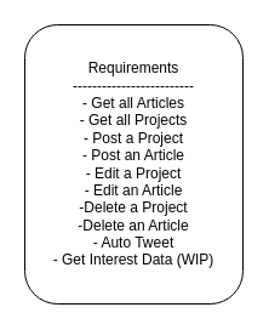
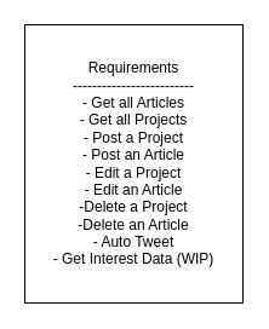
- <mxCell id="2" value="Requirements&lt;br&gt;-------------------------&lt;br&gt;- Get all Articles&lt;br&gt;- Get all Projects&lt;br&gt;- Post a Project&lt;br&gt;- Post an Article&lt;br&gt;- Edit a Project&lt;br&gt;- Edit an Article&lt;br&gt;-Delete a Project&lt;br&gt;-Delete an Article&lt;br&gt;- Auto Tweet&lt;br&gt;- Get Interest Data (WIP)" style="whiteSpace=wrap;html=1;rounded=1;" vertex="1" parent="1"><mxGeometry x="20" y="20" width="180" height="230" as="geometry" /></mxCell>
+ <mxCell id="2" value="Requirements&lt;br&gt;-------------------------&lt;br&gt;- Get all Articles&lt;br&gt;- Get all Projects&lt;br&gt;- Post a Project&lt;br&gt;- Post an Article&lt;br&gt;- Edit a Project&lt;br&gt;- Edit an Article&lt;br&gt;-Delete a Project&lt;br&gt;-Delete an Article&lt;br&gt;- Auto Tweet&lt;br&gt;- Get Interest Data (WIP)" style="rounded=0;whiteSpace=wrap;html=1;" vertex="1" parent="1"><mxGeometry x="20" y="20" width="180" height="230" as="geometry" /></mxCell>
